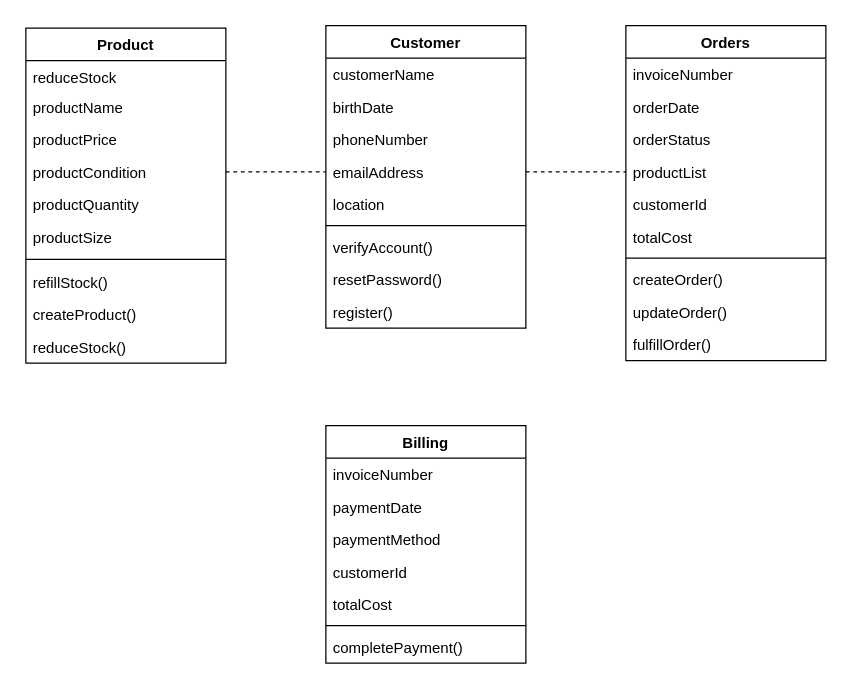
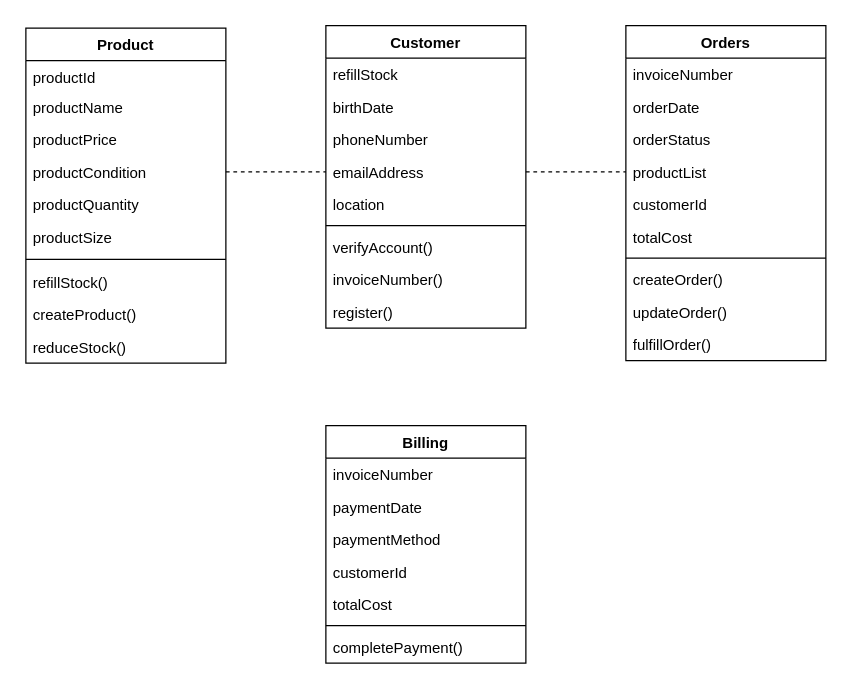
- <mxCell id="14" value="customerName" style="text;strokeColor=none;fillColor=none;align=left;verticalAlign=top;spacingLeft=4;spacingRight=4;overflow=hidden;rotatable=0;points=[[0,0.5],[1,0.5]];portConstraint=eastwest;" vertex="1" parent="13"><mxGeometry y="26" width="160" height="26" as="geometry" /></mxCell>
+ <mxCell id="14" value="refillStock" style="text;strokeColor=none;fillColor=none;align=left;verticalAlign=top;spacingLeft=4;spacingRight=4;overflow=hidden;rotatable=0;points=[[0,0.5],[1,0.5]];portConstraint=eastwest;" vertex="1" parent="13"><mxGeometry y="26" width="160" height="26" as="geometry" /></mxCell>
- <mxCell id="3" value="reduceStock" style="text;strokeColor=none;fillColor=none;align=left;verticalAlign=top;spacingLeft=4;spacingRight=4;overflow=hidden;rotatable=0;points=[[0,0.5],[1,0.5]];portConstraint=eastwest;" vertex="1" parent="2"><mxGeometry y="26" width="160" height="24" as="geometry" /></mxCell>
+ <mxCell id="3" value="productId" style="text;strokeColor=none;fillColor=none;align=left;verticalAlign=top;spacingLeft=4;spacingRight=4;overflow=hidden;rotatable=0;points=[[0,0.5],[1,0.5]];portConstraint=eastwest;" vertex="1" parent="2"><mxGeometry y="26" width="160" height="24" as="geometry" /></mxCell>
- <mxCell id="21" value="resetPassword()" style="text;strokeColor=none;fillColor=none;align=left;verticalAlign=top;spacingLeft=4;spacingRight=4;overflow=hidden;rotatable=0;points=[[0,0.5],[1,0.5]];portConstraint=eastwest;" vertex="1" parent="13"><mxGeometry y="190" width="160" height="26" as="geometry" /></mxCell>
+ <mxCell id="21" value="invoiceNumber()" style="text;strokeColor=none;fillColor=none;align=left;verticalAlign=top;spacingLeft=4;spacingRight=4;overflow=hidden;rotatable=0;points=[[0,0.5],[1,0.5]];portConstraint=eastwest;" vertex="1" parent="13"><mxGeometry y="190" width="160" height="26" as="geometry" /></mxCell>
